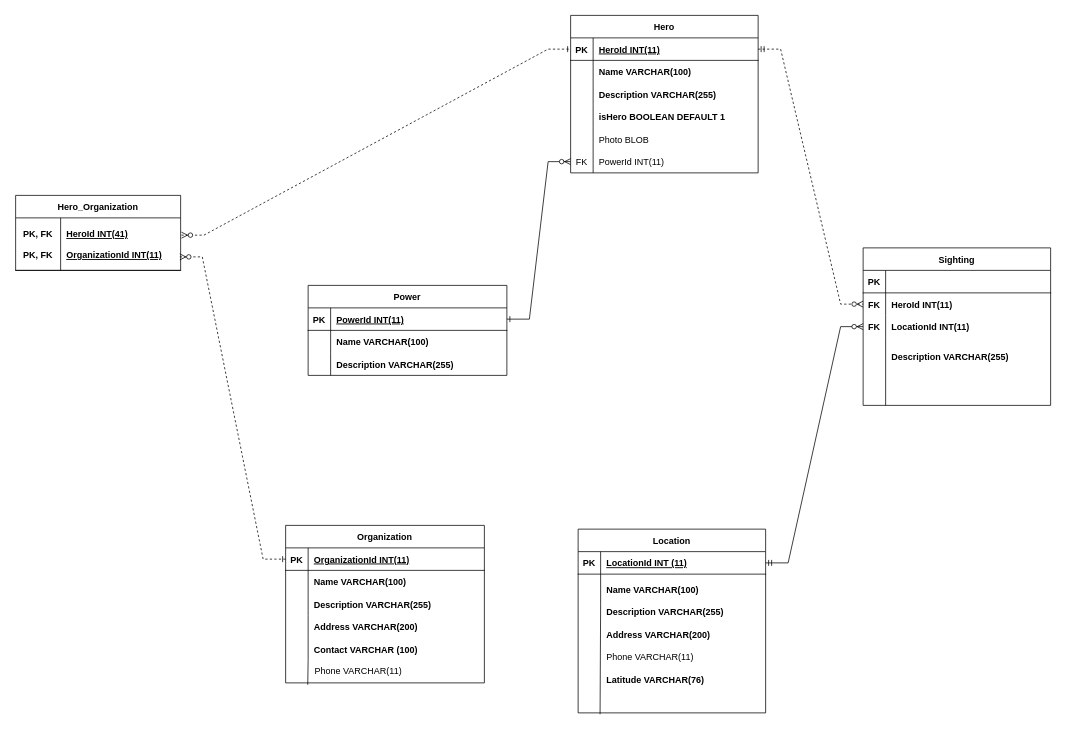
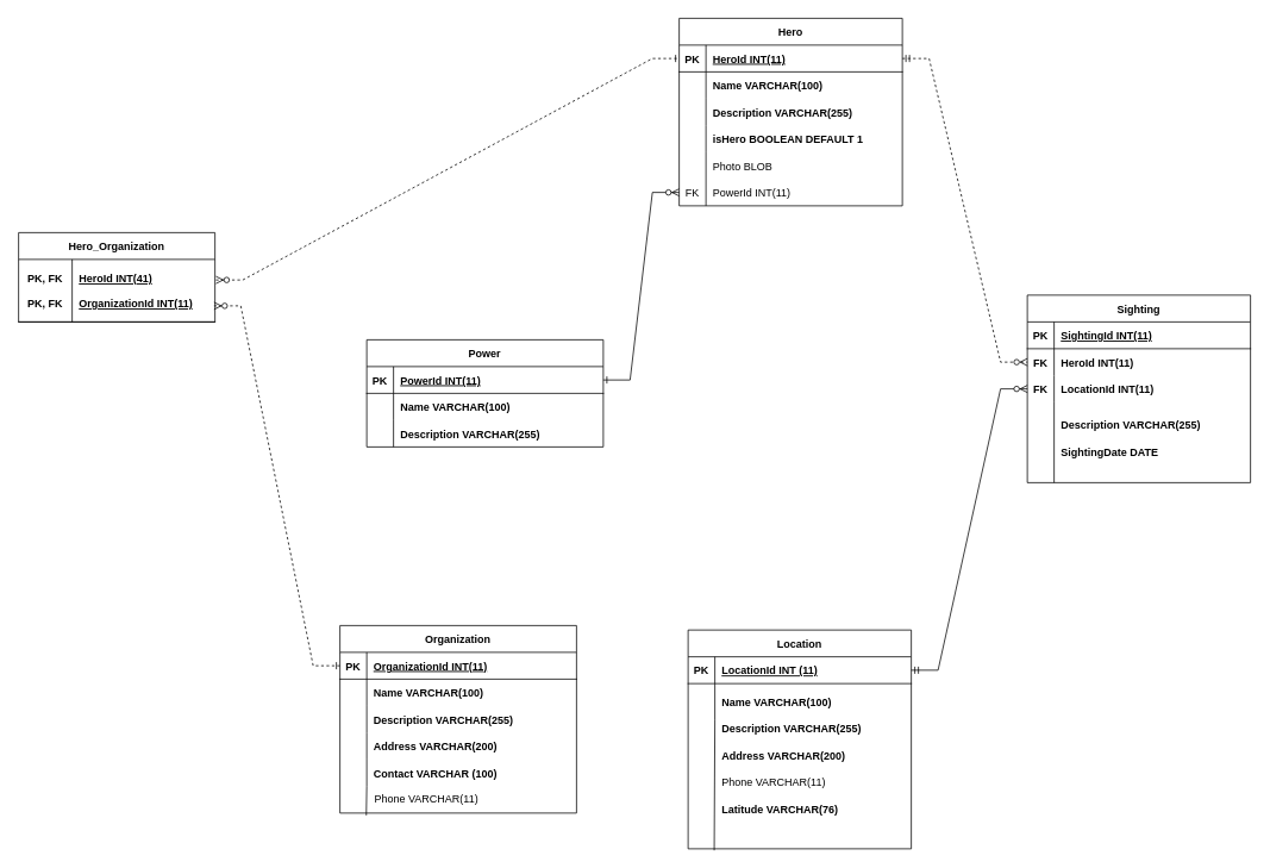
+ <mxCell id="76" value="SightingId INT(11)" style="shape=partialRectangle;overflow=hidden;connectable=0;fillColor=none;top=0;left=0;bottom=0;right=0;align=left;spacingLeft=6;fontStyle=5;" parent="74" vertex="1"><mxGeometry x="30" width="220" height="30" as="geometry"><mxRectangle width="220" height="30" as="alternateBounds" /></mxGeometry></mxCell>
+ <mxCell id="88" value="SightingDate DATE" style="shape=partialRectangle;overflow=hidden;connectable=0;fillColor=none;top=0;left=0;bottom=0;right=0;align=left;spacingLeft=6;fontStyle=1" parent="86" vertex="1"><mxGeometry x="30" width="220" height="30" as="geometry"><mxRectangle width="220" height="30" as="alternateBounds" /></mxGeometry></mxCell>
